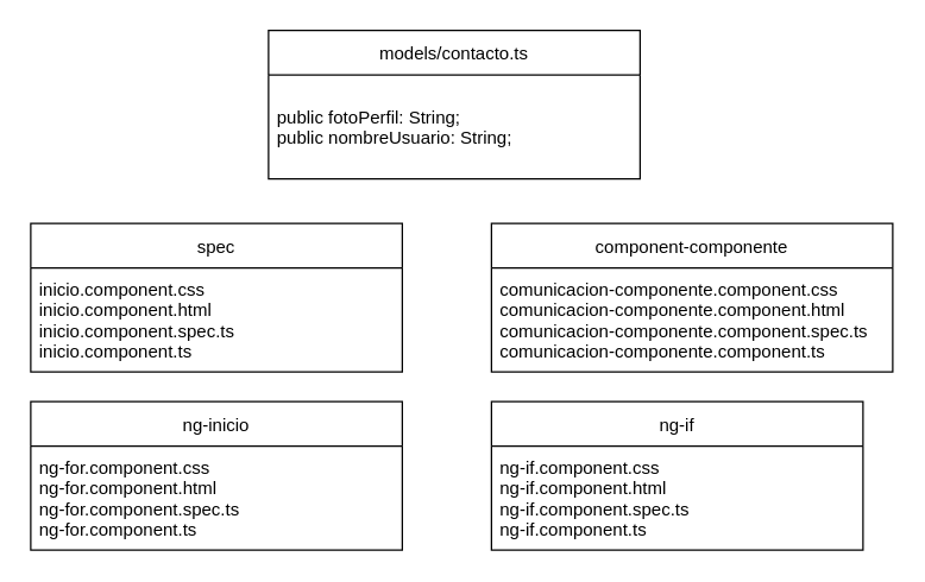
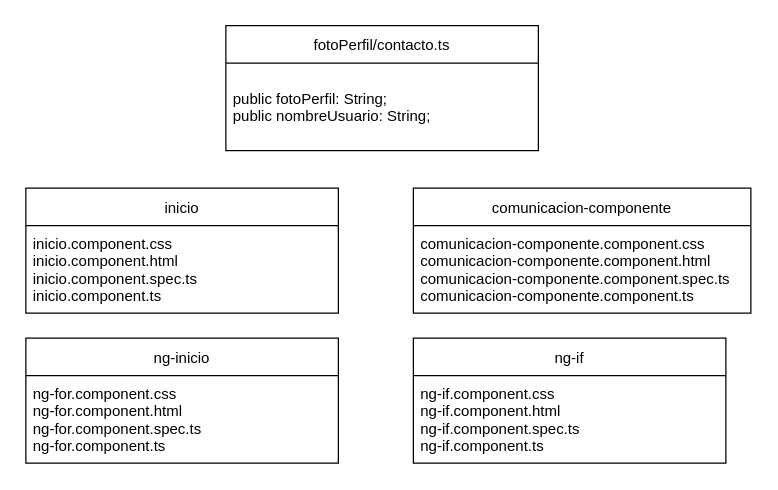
- <mxCell id="10" value="models/contacto.ts" style="swimlane;fontStyle=0;childLayout=stackLayout;horizontal=1;startSize=30;horizontalStack=0;resizeParent=1;resizeParentMax=0;resizeLast=0;collapsible=1;marginBottom=0;" vertex="1" parent="1"><mxGeometry x="180" y="20" width="250" height="100" as="geometry" /></mxCell>
+ <mxCell id="10" value="fotoPerfil/contacto.ts" style="swimlane;fontStyle=0;childLayout=stackLayout;horizontal=1;startSize=30;horizontalStack=0;resizeParent=1;resizeParentMax=0;resizeLast=0;collapsible=1;marginBottom=0;" vertex="1" parent="1"><mxGeometry x="180" y="20" width="250" height="100" as="geometry" /></mxCell>
- <mxCell id="6" value="spec" style="swimlane;fontStyle=0;childLayout=stackLayout;horizontal=1;startSize=30;horizontalStack=0;resizeParent=1;resizeParentMax=0;resizeLast=0;collapsible=1;marginBottom=0;" vertex="1" parent="1"><mxGeometry x="20" y="150" width="250" height="100" as="geometry" /></mxCell>
+ <mxCell id="6" value="inicio" style="swimlane;fontStyle=0;childLayout=stackLayout;horizontal=1;startSize=30;horizontalStack=0;resizeParent=1;resizeParentMax=0;resizeLast=0;collapsible=1;marginBottom=0;" vertex="1" parent="1"><mxGeometry x="20" y="150" width="250" height="100" as="geometry" /></mxCell>
- <mxCell id="8" value="component-componente" style="swimlane;fontStyle=0;childLayout=stackLayout;horizontal=1;startSize=30;horizontalStack=0;resizeParent=1;resizeParentMax=0;resizeLast=0;collapsible=1;marginBottom=0;" vertex="1" parent="1"><mxGeometry x="330" y="150" width="270" height="100" as="geometry" /></mxCell>
+ <mxCell id="8" value="comunicacion-componente" style="swimlane;fontStyle=0;childLayout=stackLayout;horizontal=1;startSize=30;horizontalStack=0;resizeParent=1;resizeParentMax=0;resizeLast=0;collapsible=1;marginBottom=0;" vertex="1" parent="1"><mxGeometry x="330" y="150" width="270" height="100" as="geometry" /></mxCell>
